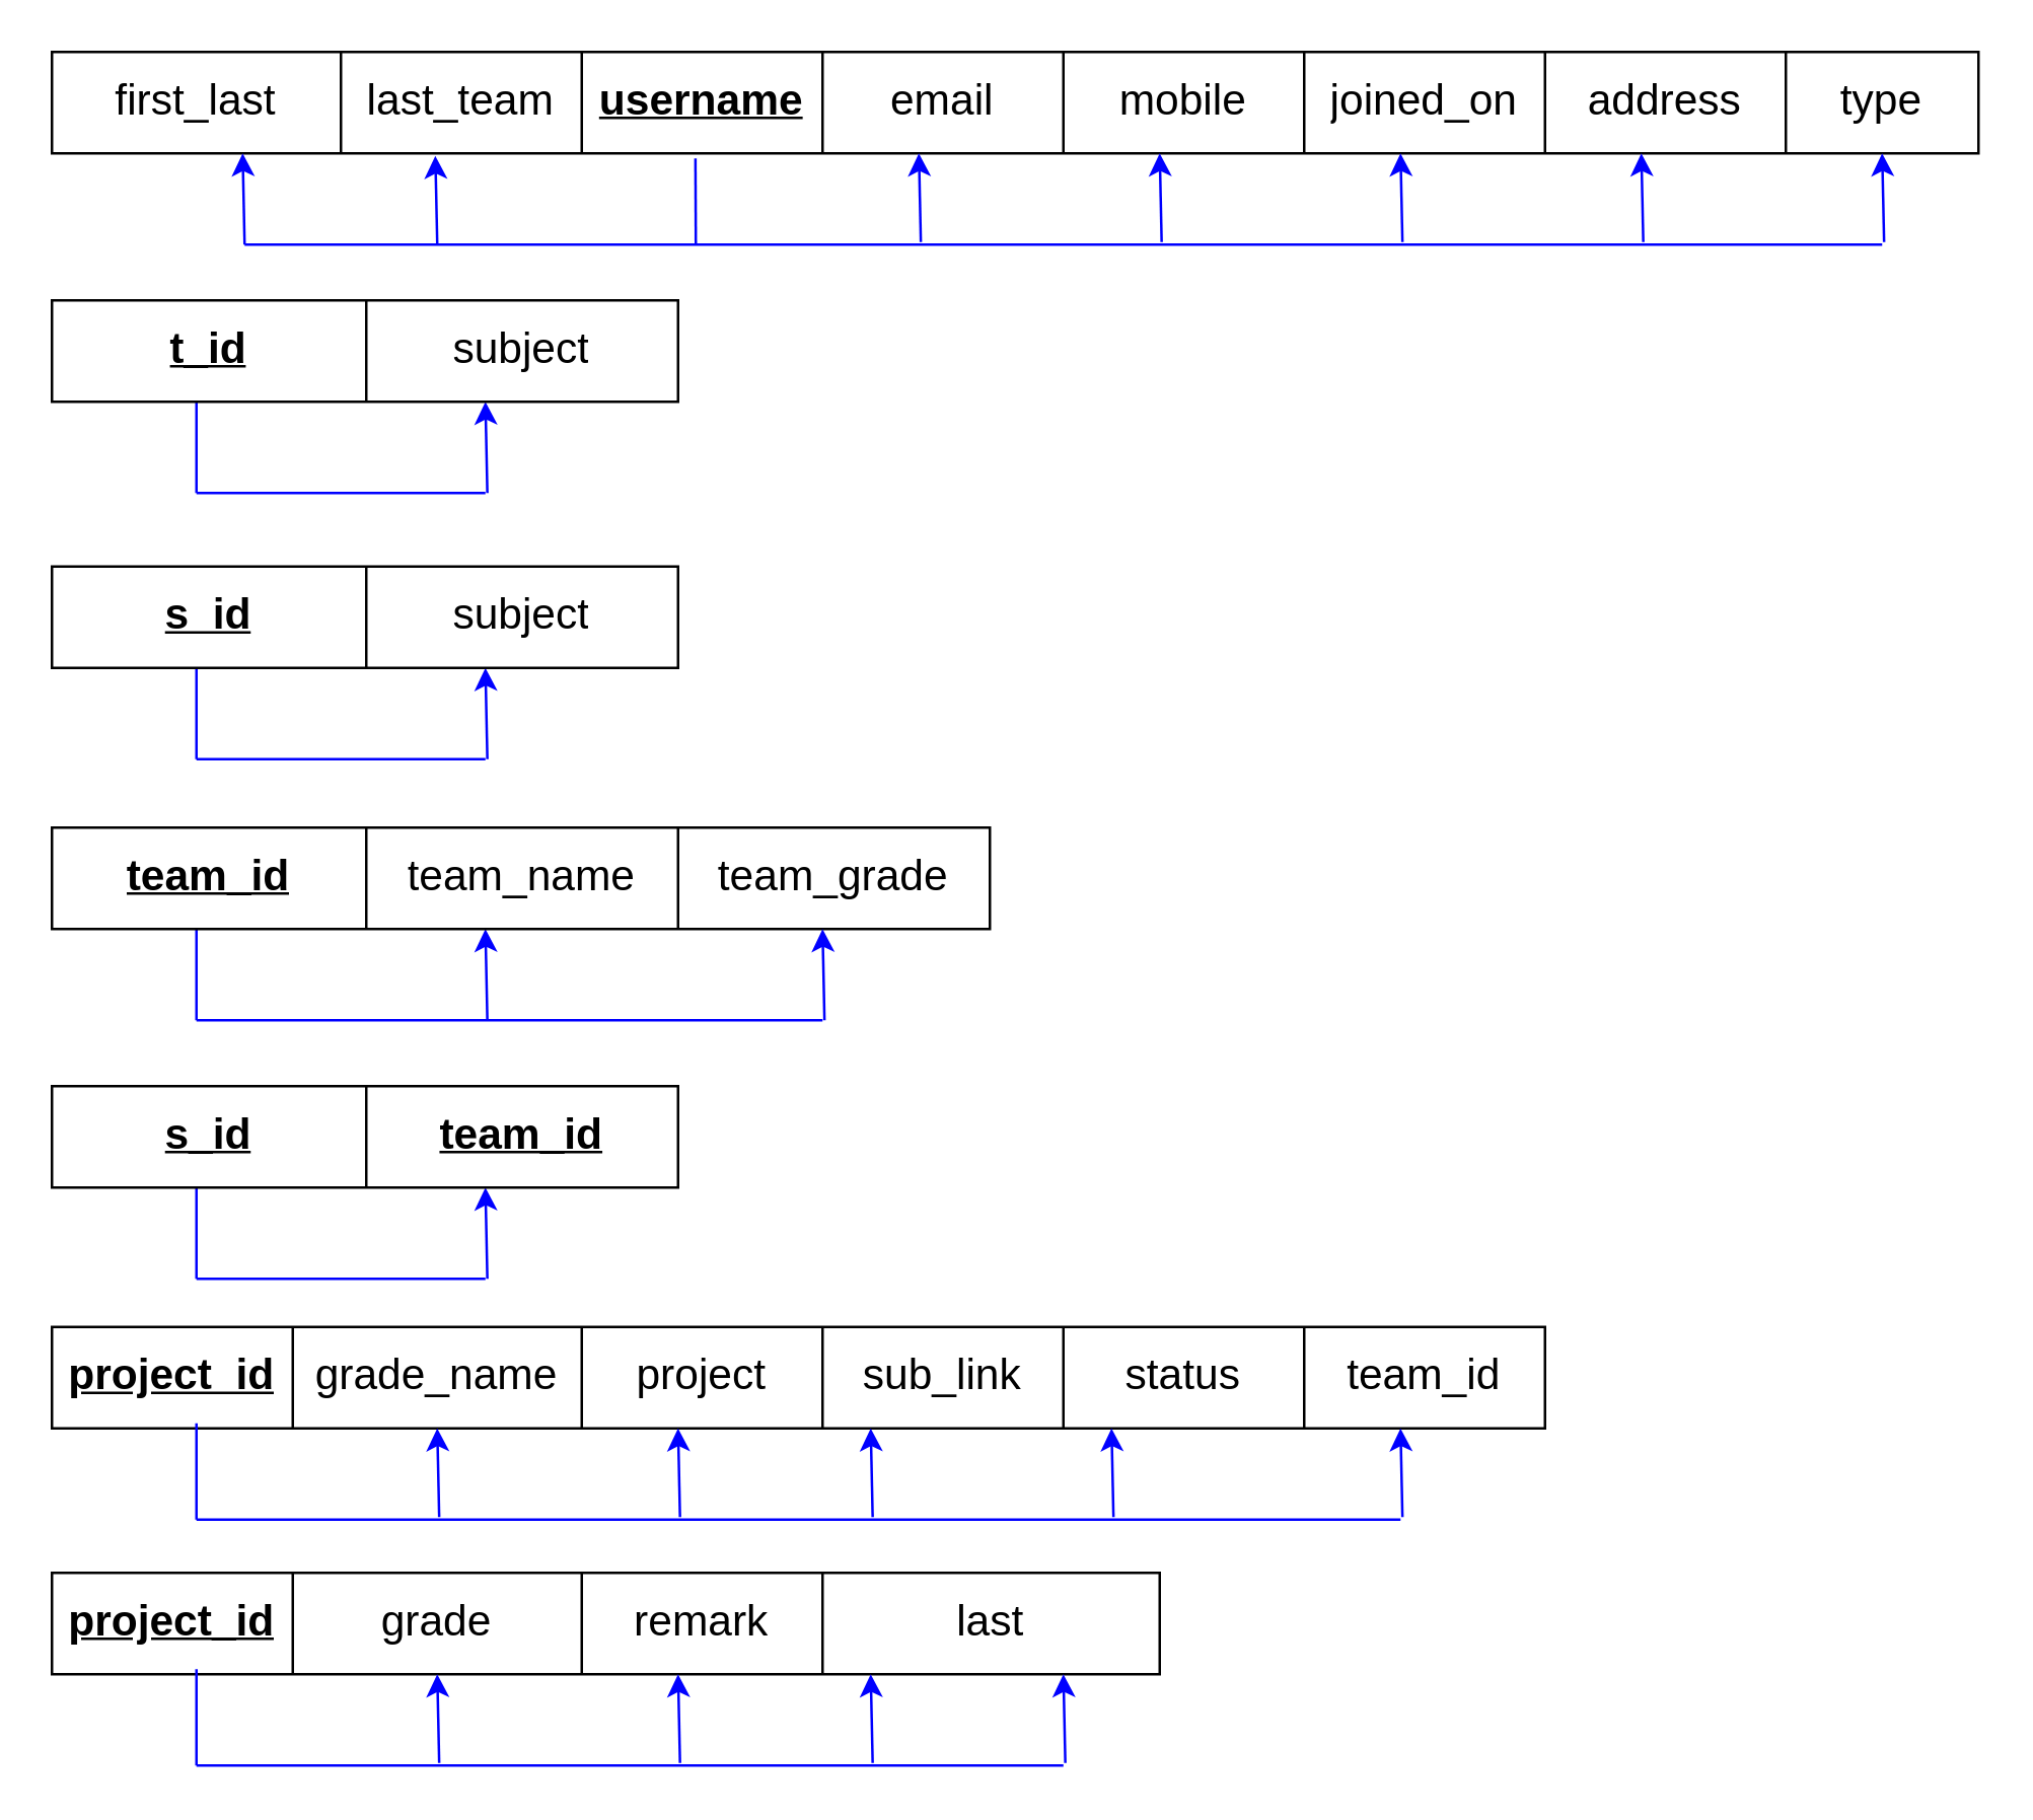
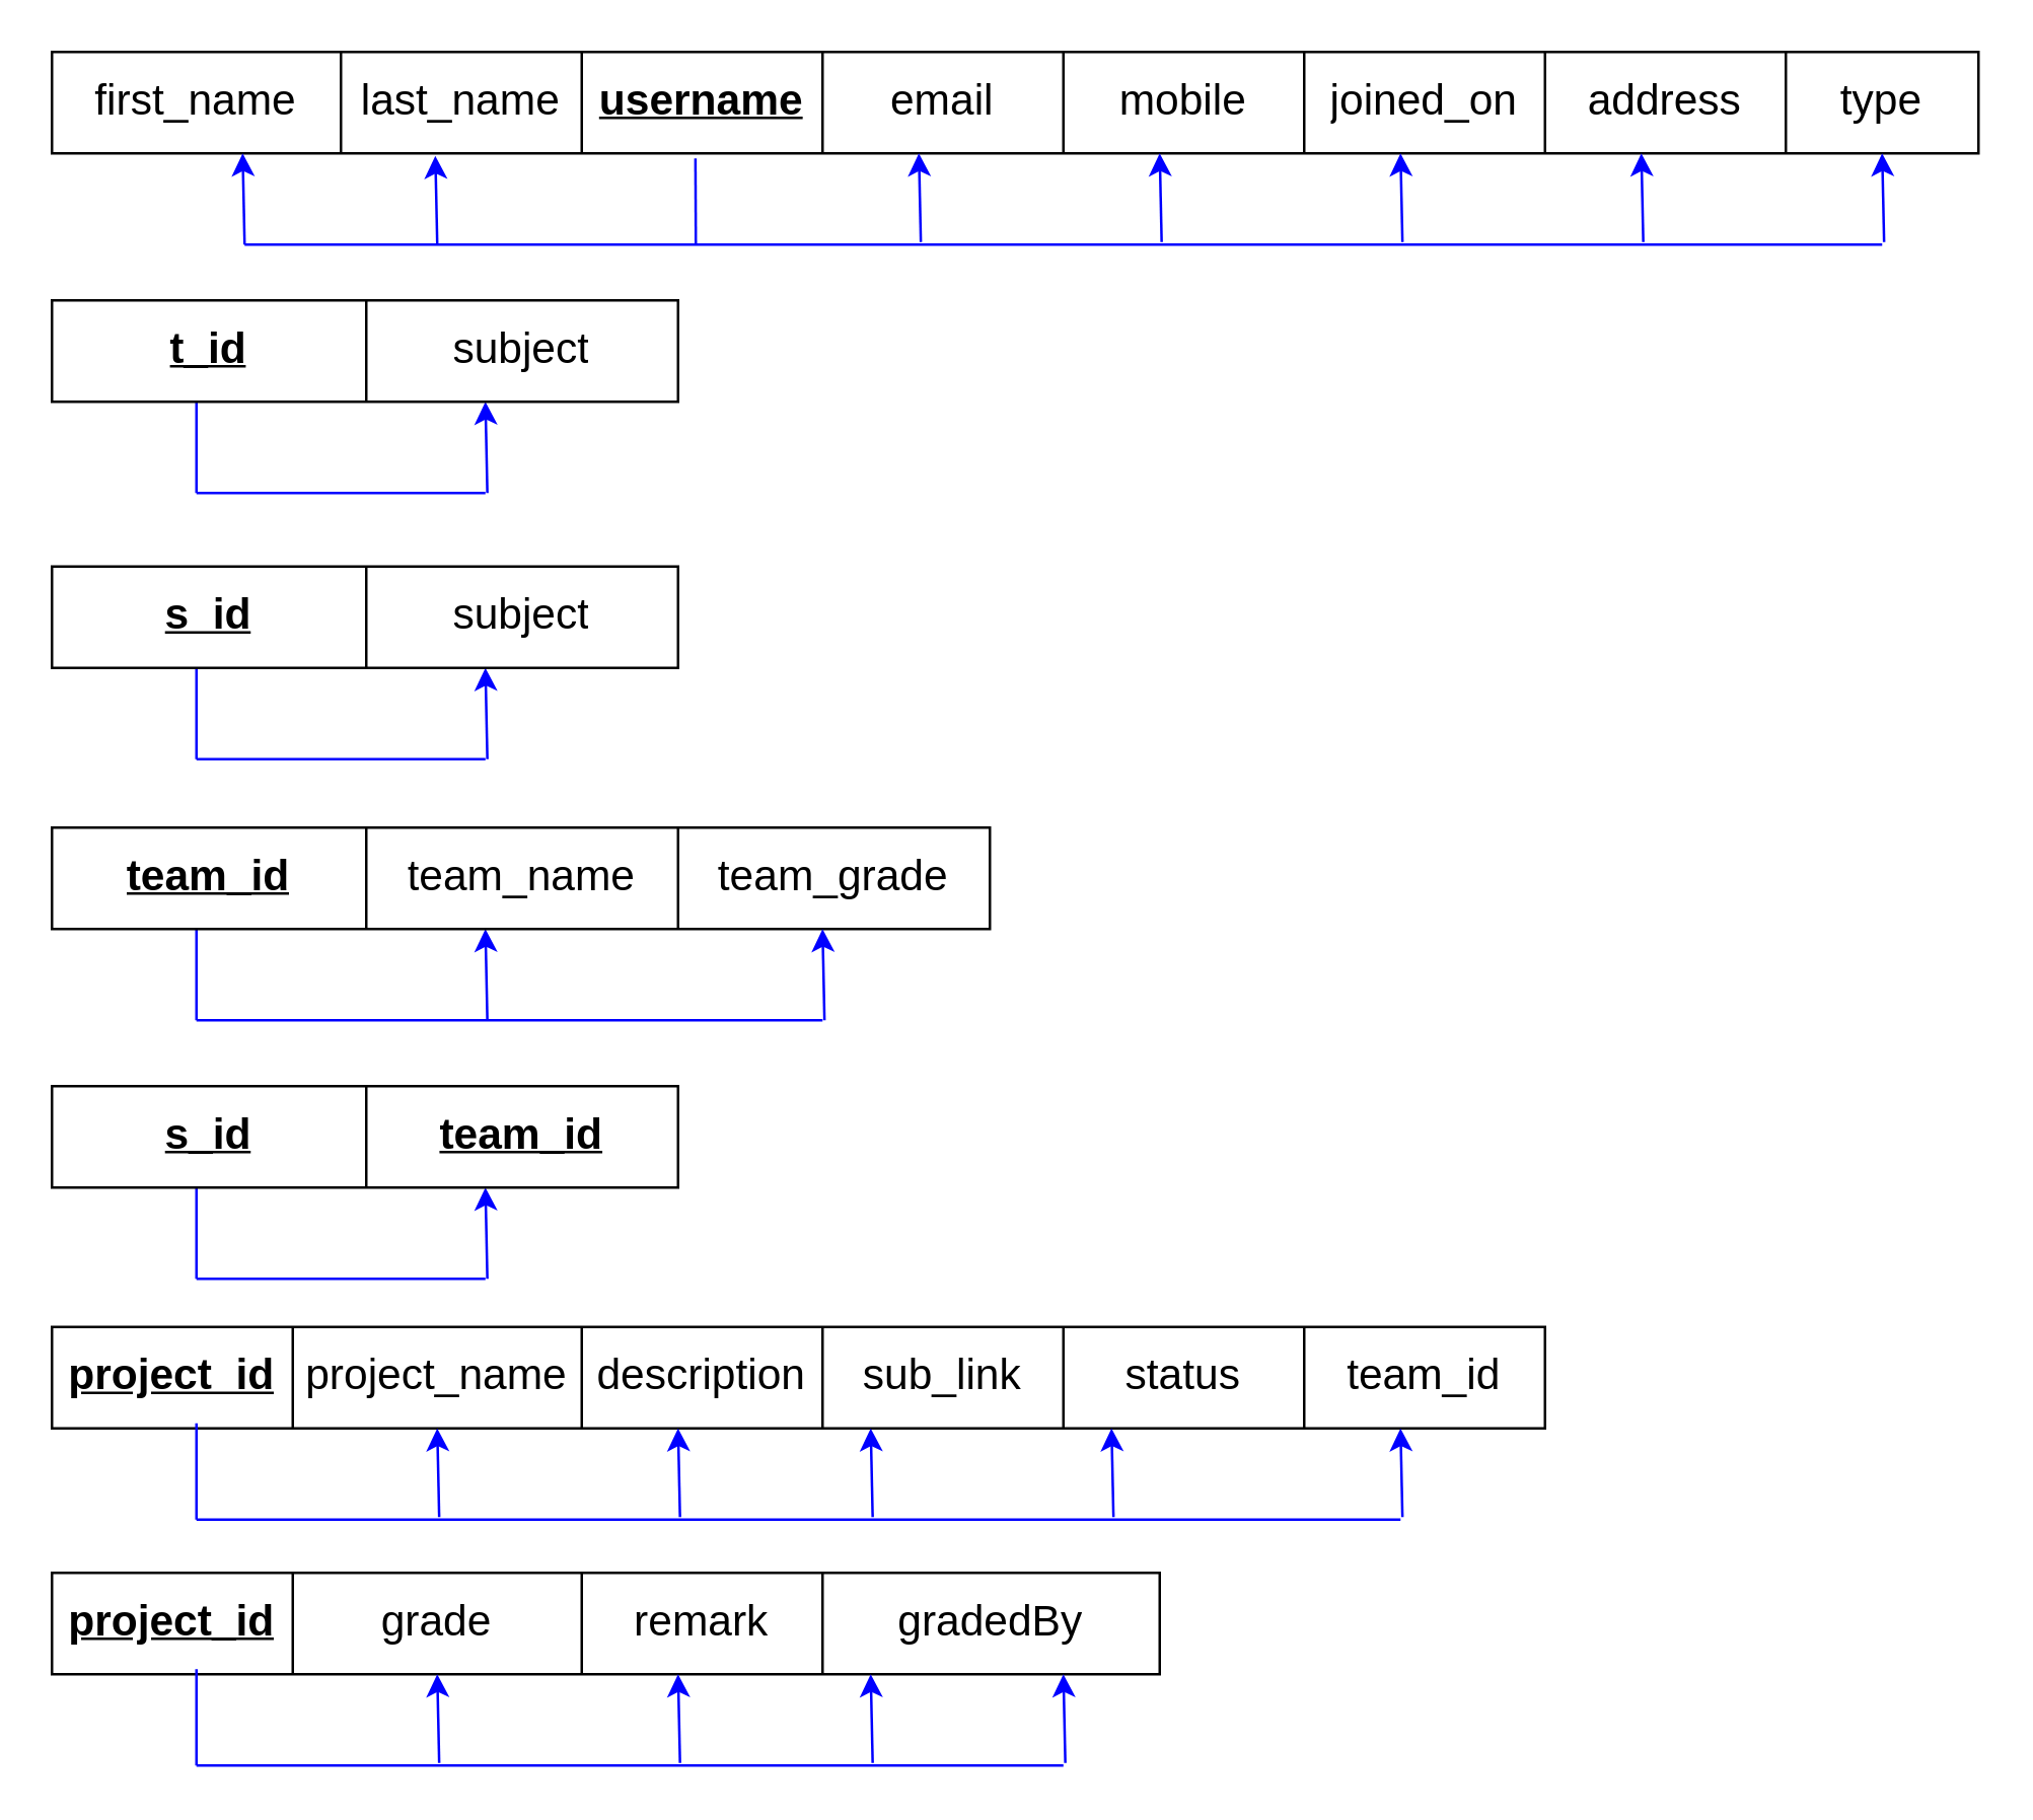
- <mxCell id="4" value="first_last" style="shape=partialRectangle;html=1;whiteSpace=wrap;connectable=0;overflow=hidden;fillColor=none;top=0;left=0;bottom=0;right=0;pointerEvents=1;fontSize=17;" vertex="1" parent="3"><mxGeometry width="114" height="40" as="geometry"><mxRectangle width="114" height="40" as="alternateBounds" /></mxGeometry></mxCell>
+ <mxCell id="4" value="first_name" style="shape=partialRectangle;html=1;whiteSpace=wrap;connectable=0;overflow=hidden;fillColor=none;top=0;left=0;bottom=0;right=0;pointerEvents=1;fontSize=17;" vertex="1" parent="3"><mxGeometry width="114" height="40" as="geometry"><mxRectangle width="114" height="40" as="alternateBounds" /></mxGeometry></mxCell>
- <mxCell id="5" value="last_team" style="shape=partialRectangle;html=1;whiteSpace=wrap;connectable=0;overflow=hidden;fillColor=none;top=0;left=0;bottom=0;right=0;pointerEvents=1;fontSize=17;" vertex="1" parent="3"><mxGeometry x="114" width="95" height="40" as="geometry"><mxRectangle width="95" height="40" as="alternateBounds" /></mxGeometry></mxCell>
+ <mxCell id="5" value="last_name" style="shape=partialRectangle;html=1;whiteSpace=wrap;connectable=0;overflow=hidden;fillColor=none;top=0;left=0;bottom=0;right=0;pointerEvents=1;fontSize=17;" vertex="1" parent="3"><mxGeometry x="114" width="95" height="40" as="geometry"><mxRectangle width="95" height="40" as="alternateBounds" /></mxGeometry></mxCell>
- <mxCell id="54" value="grade_name" style="shape=partialRectangle;html=1;whiteSpace=wrap;connectable=0;overflow=hidden;fillColor=none;top=0;left=0;bottom=0;right=0;pointerEvents=1;fontSize=17;" vertex="1" parent="52"><mxGeometry x="95" width="114" height="40" as="geometry"><mxRectangle width="114" height="40" as="alternateBounds" /></mxGeometry></mxCell>
+ <mxCell id="54" value="project_name" style="shape=partialRectangle;html=1;whiteSpace=wrap;connectable=0;overflow=hidden;fillColor=none;top=0;left=0;bottom=0;right=0;pointerEvents=1;fontSize=17;" vertex="1" parent="52"><mxGeometry x="95" width="114" height="40" as="geometry"><mxRectangle width="114" height="40" as="alternateBounds" /></mxGeometry></mxCell>
- <mxCell id="55" value="project" style="shape=partialRectangle;html=1;whiteSpace=wrap;connectable=0;overflow=hidden;fillColor=none;top=0;left=0;bottom=0;right=0;pointerEvents=1;fontSize=17;" vertex="1" parent="52"><mxGeometry x="209" width="95" height="40" as="geometry"><mxRectangle width="95" height="40" as="alternateBounds" /></mxGeometry></mxCell>
+ <mxCell id="55" value="description" style="shape=partialRectangle;html=1;whiteSpace=wrap;connectable=0;overflow=hidden;fillColor=none;top=0;left=0;bottom=0;right=0;pointerEvents=1;fontSize=17;" vertex="1" parent="52"><mxGeometry x="209" width="95" height="40" as="geometry"><mxRectangle width="95" height="40" as="alternateBounds" /></mxGeometry></mxCell>
- <mxCell id="71" value="last" style="shape=partialRectangle;html=1;whiteSpace=wrap;connectable=0;overflow=hidden;fillColor=none;top=0;left=0;bottom=0;right=0;pointerEvents=1;fontSize=17;" vertex="1" parent="67"><mxGeometry x="304" width="133" height="40" as="geometry"><mxRectangle width="133" height="40" as="alternateBounds" /></mxGeometry></mxCell>
+ <mxCell id="71" value="gradedBy" style="shape=partialRectangle;html=1;whiteSpace=wrap;connectable=0;overflow=hidden;fillColor=none;top=0;left=0;bottom=0;right=0;pointerEvents=1;fontSize=17;" vertex="1" parent="67"><mxGeometry x="304" width="133" height="40" as="geometry"><mxRectangle width="133" height="40" as="alternateBounds" /></mxGeometry></mxCell>
